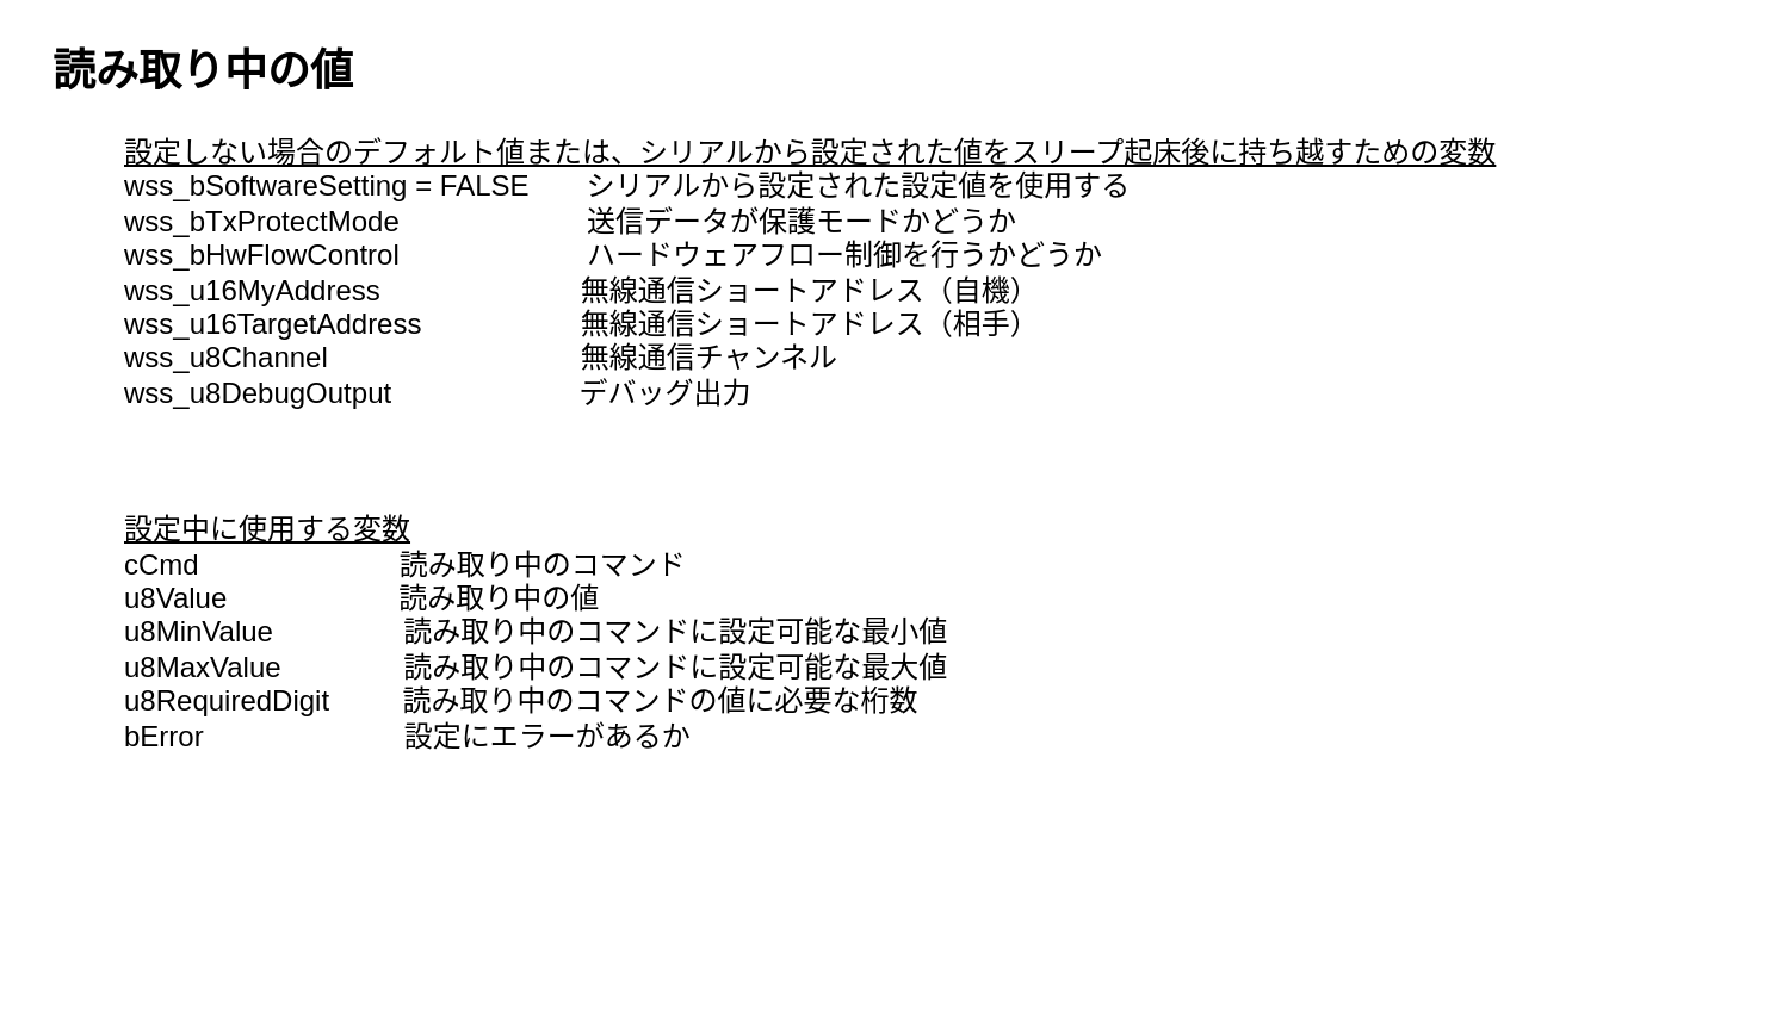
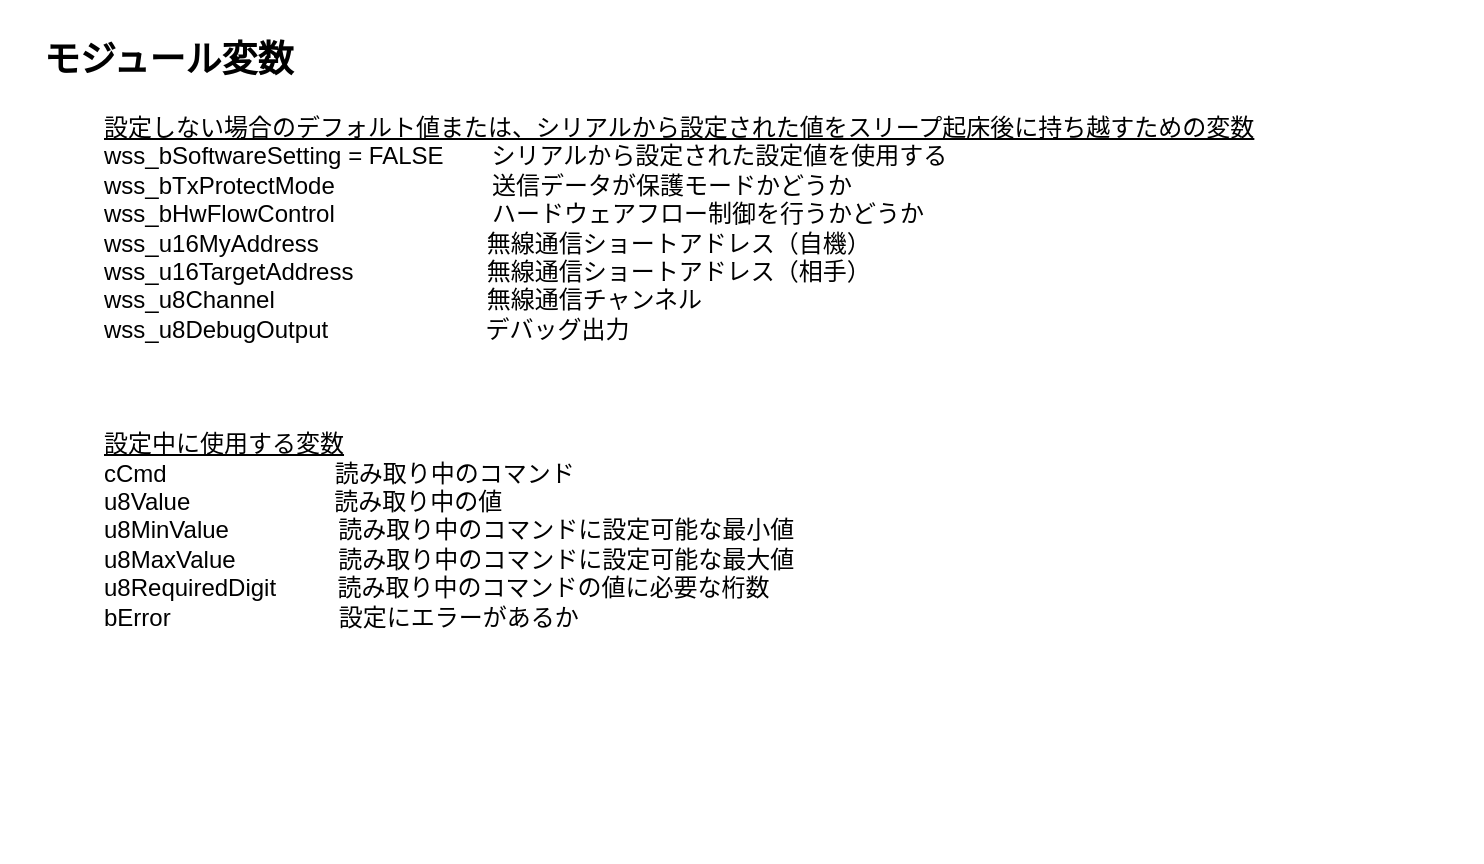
- <mxCell id="3" value="読み取り中の値" style="text;html=1;strokeColor=none;fillColor=none;align=left;verticalAlign=middle;whiteSpace=wrap;rounded=0;fontSize=18;fontStyle=1" vertex="1" parent="1"><mxGeometry x="20" y="20" width="150" height="20" as="geometry" /></mxCell>
+ <mxCell id="3" value="モジュール変数" style="text;html=1;strokeColor=none;fillColor=none;align=left;verticalAlign=middle;whiteSpace=wrap;rounded=0;fontSize=18;fontStyle=1" vertex="1" parent="1"><mxGeometry x="20" y="20" width="150" height="20" as="geometry" /></mxCell>
